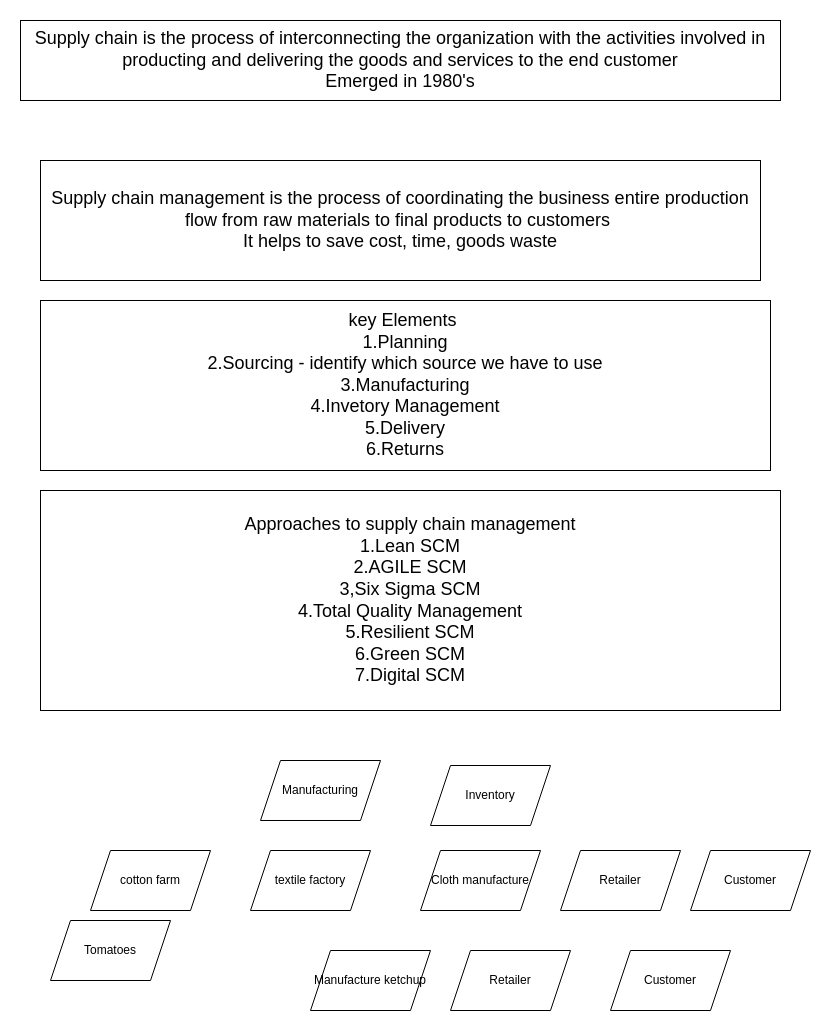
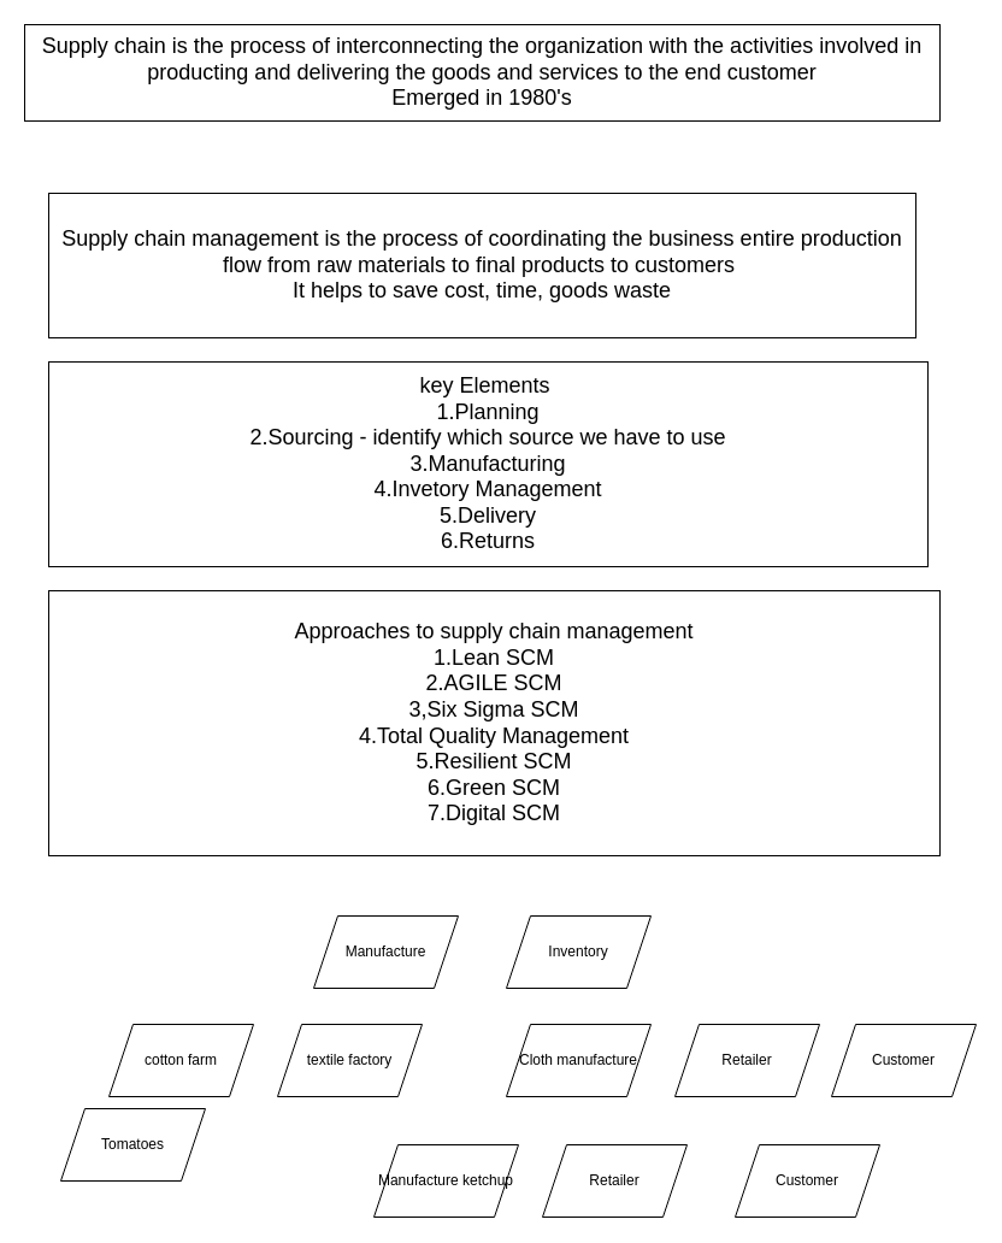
- <mxCell id="6" value="Manufacturing" style="shape=parallelogram;perimeter=parallelogramPerimeter;whiteSpace=wrap;html=1;fixedSize=1;" vertex="1" parent="1"><mxGeometry x="260" y="760" width="120" height="60" as="geometry" /></mxCell>
+ <mxCell id="6" value="Manufacture" style="shape=parallelogram;perimeter=parallelogramPerimeter;whiteSpace=wrap;html=1;fixedSize=1;" vertex="1" parent="1"><mxGeometry x="260" y="760" width="120" height="60" as="geometry" /></mxCell>
- <mxCell id="7" value="Inventory" style="shape=parallelogram;perimeter=parallelogramPerimeter;whiteSpace=wrap;html=1;fixedSize=1;" vertex="1" parent="1"><mxGeometry x="430" y="765" width="120" height="60" as="geometry" /></mxCell>
+ <mxCell id="7" value="Inventory" style="shape=parallelogram;perimeter=parallelogramPerimeter;whiteSpace=wrap;html=1;fixedSize=1;" vertex="1" parent="1"><mxGeometry x="420" y="760" width="120" height="60" as="geometry" /></mxCell>
- <mxCell id="9" value="textile factory" style="shape=parallelogram;perimeter=parallelogramPerimeter;whiteSpace=wrap;html=1;fixedSize=1;" vertex="1" parent="1"><mxGeometry x="250" y="850" width="120" height="60" as="geometry" /></mxCell>
+ <mxCell id="9" value="textile factory" style="shape=parallelogram;perimeter=parallelogramPerimeter;whiteSpace=wrap;html=1;fixedSize=1;" vertex="1" parent="1"><mxGeometry x="230" y="850" width="120" height="60" as="geometry" /></mxCell>
